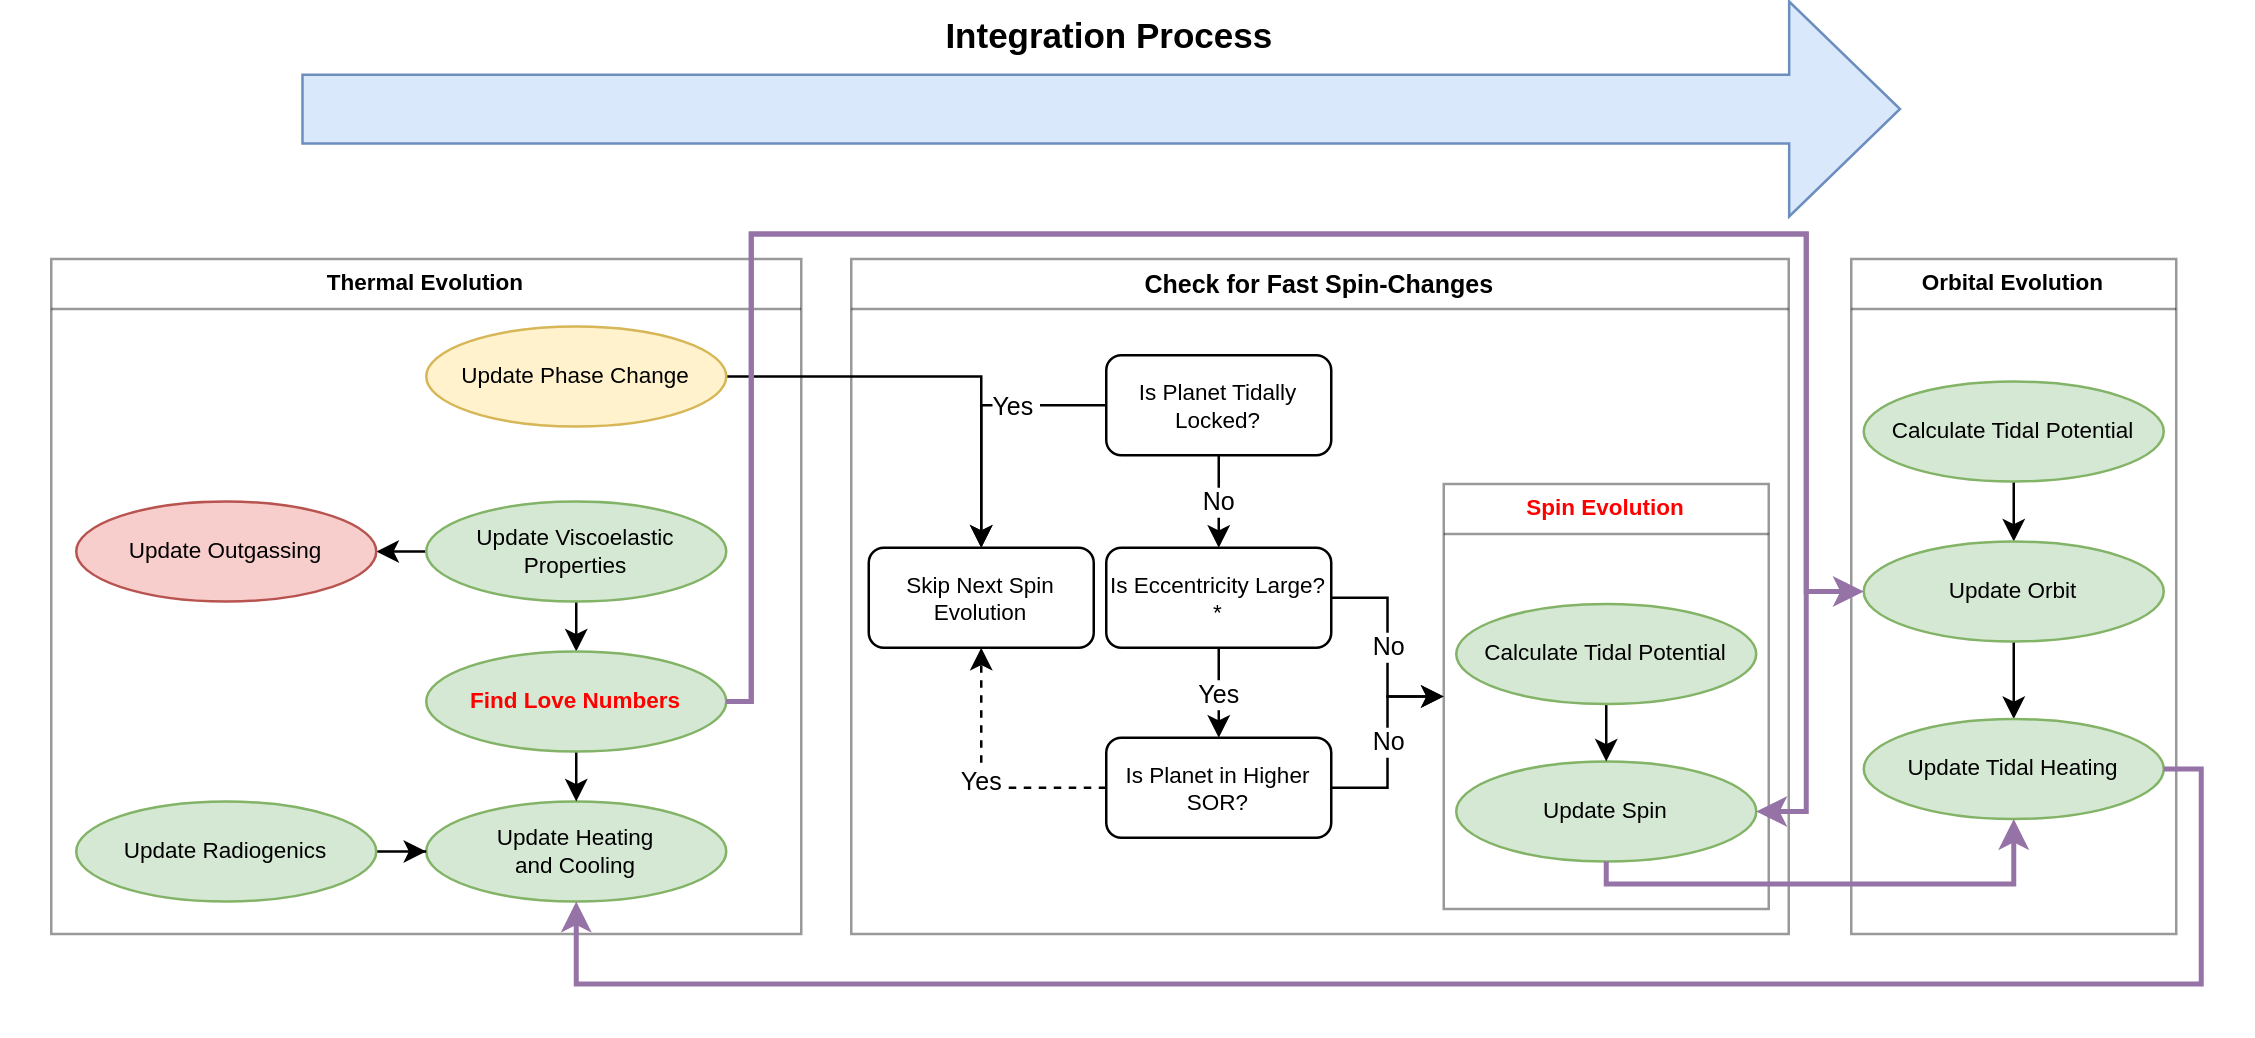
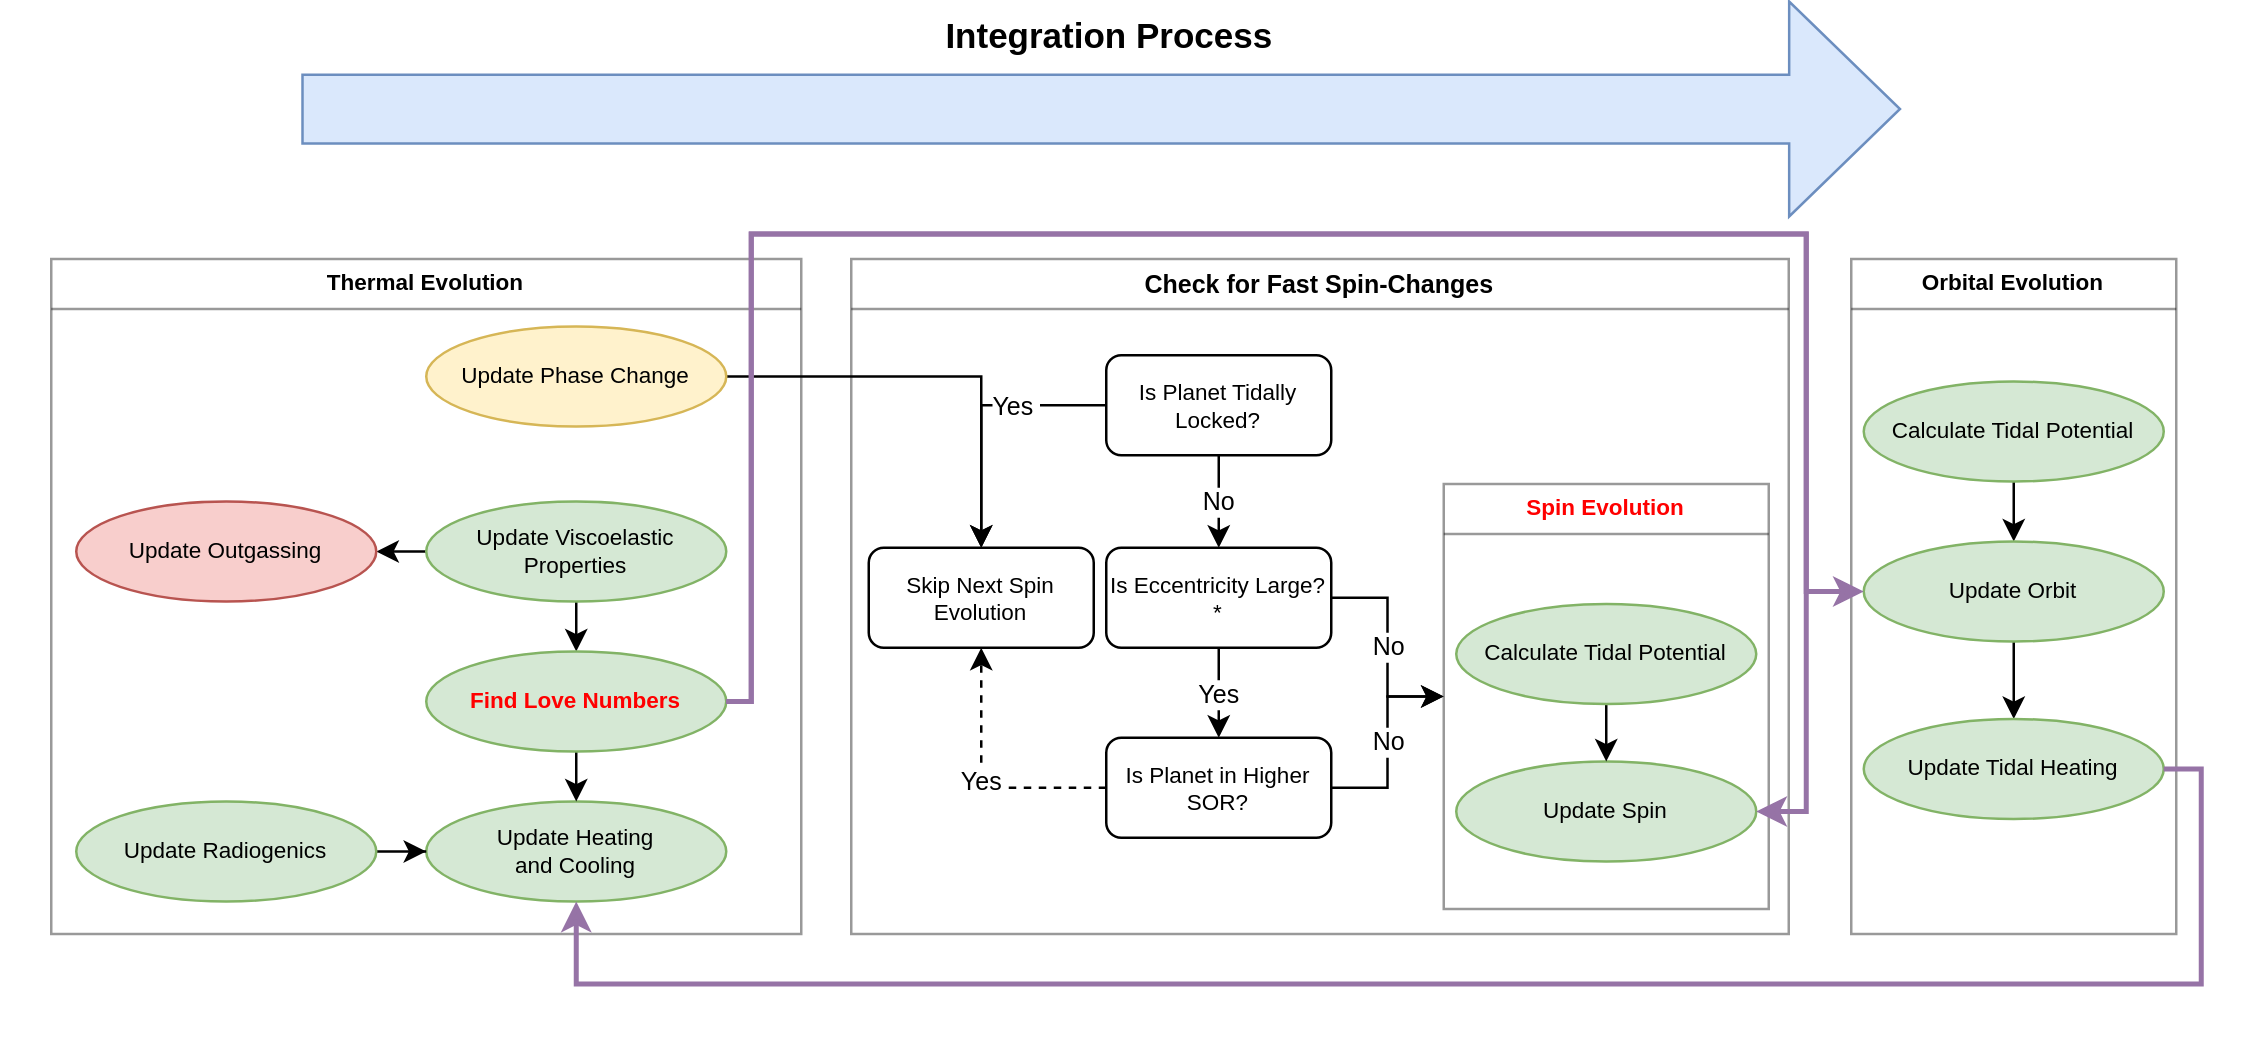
- <mxCell id="35" style="edgeStyle=orthogonalEdgeStyle;rounded=0;orthogonalLoop=1;jettySize=auto;html=1;fontSize=10;fontColor=#000000;exitX=0.5;exitY=1;exitDx=0;exitDy=0;fillColor=#e1d5e7;strokeColor=#9673a6;strokeWidth=2;entryX=0.5;entryY=1;entryDx=0;entryDy=0;" edge="1" parent="1" source="22" target="7"><mxGeometry relative="1" as="geometry"><mxPoint x="810" y="301" as="targetPoint" /><Array as="points"><mxPoint x="642" y="330" /><mxPoint x="805" y="330" /></Array></mxGeometry></mxCell>
